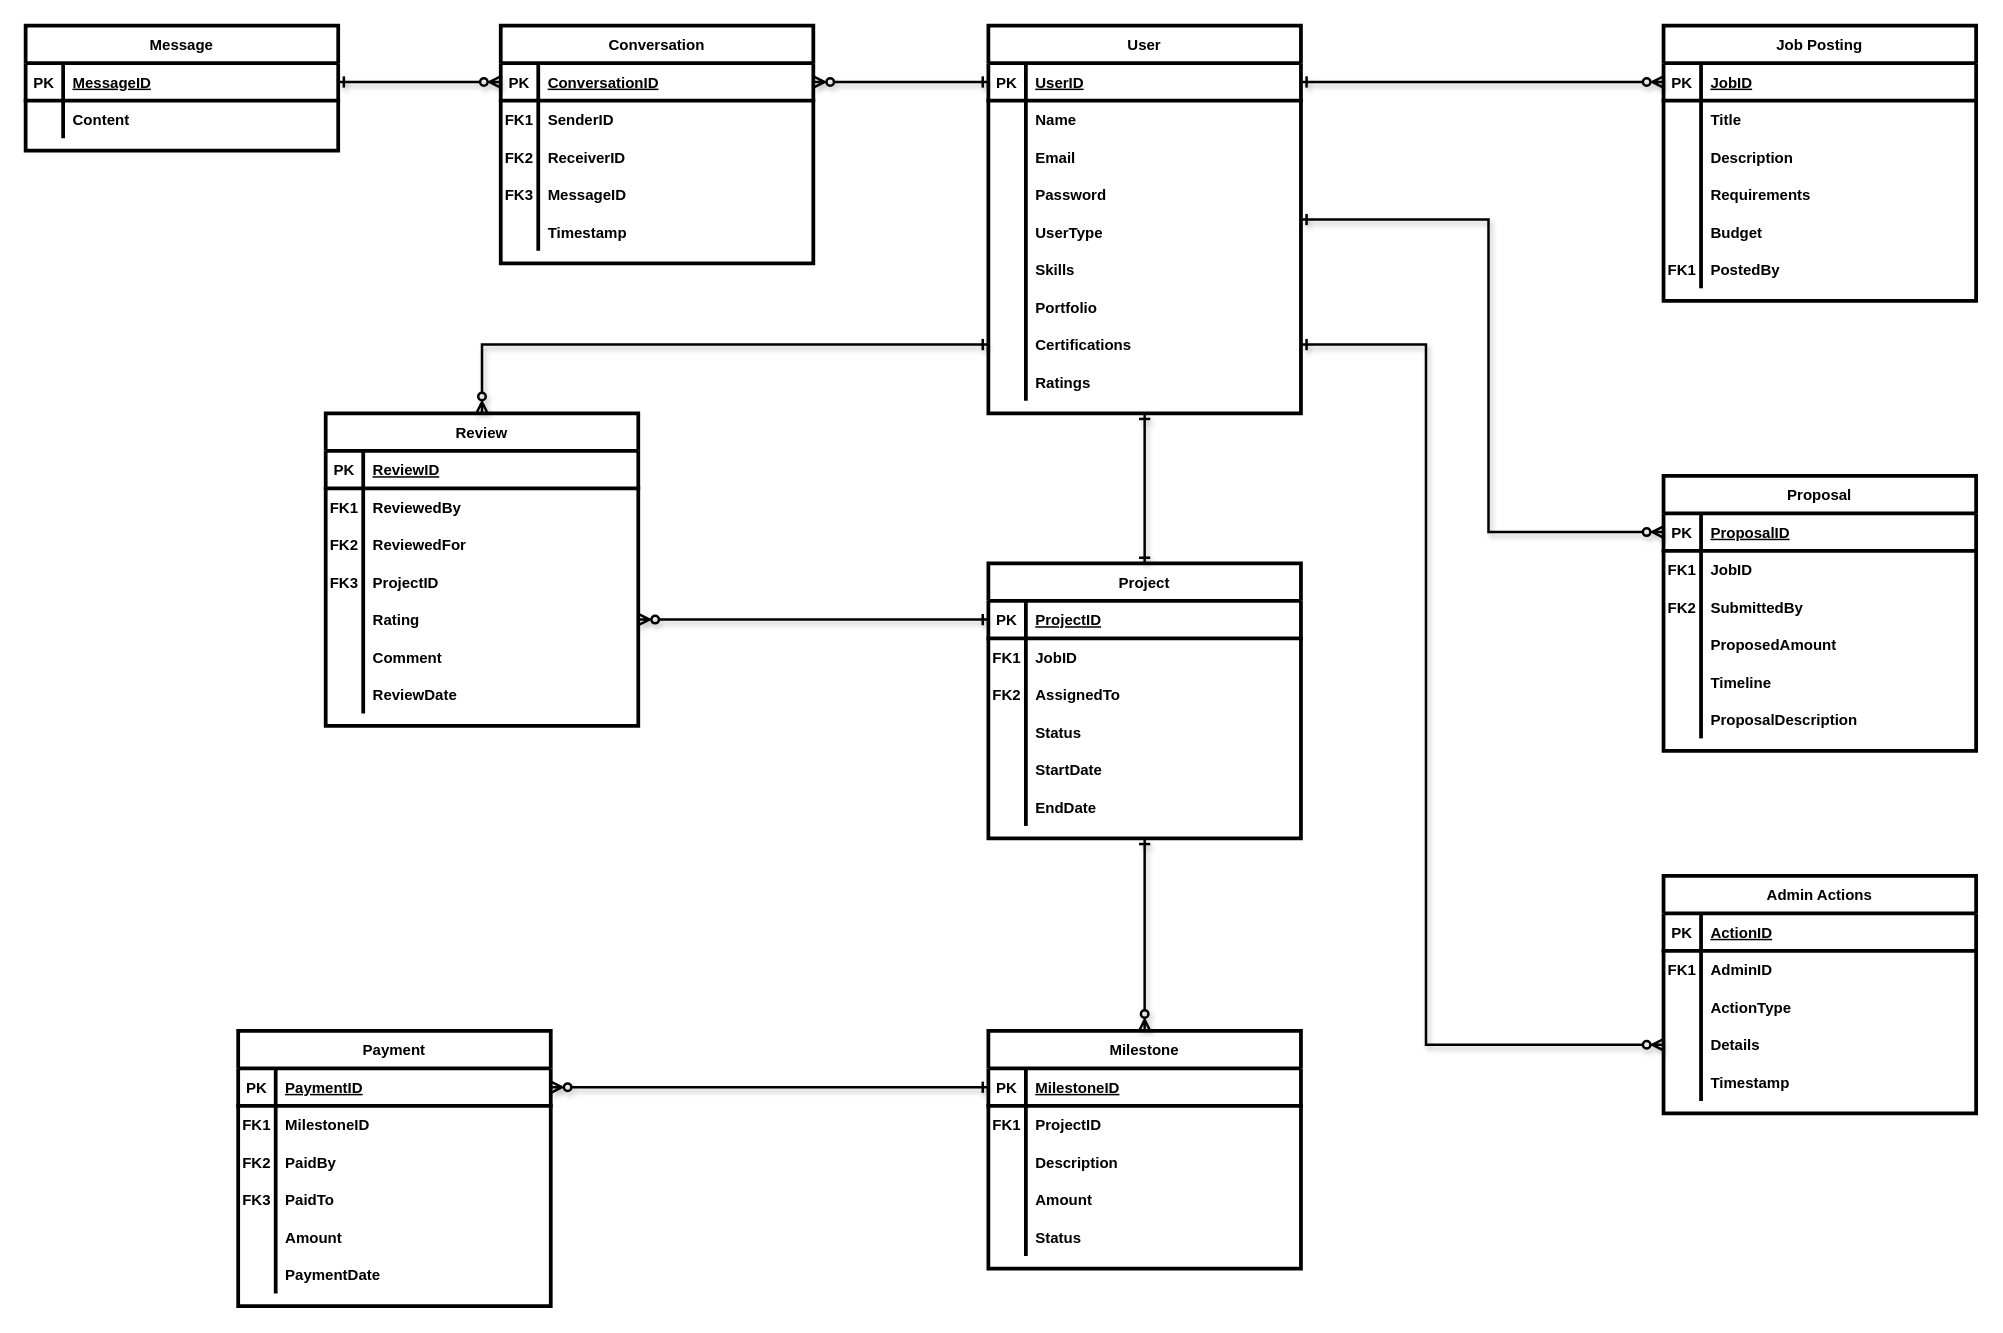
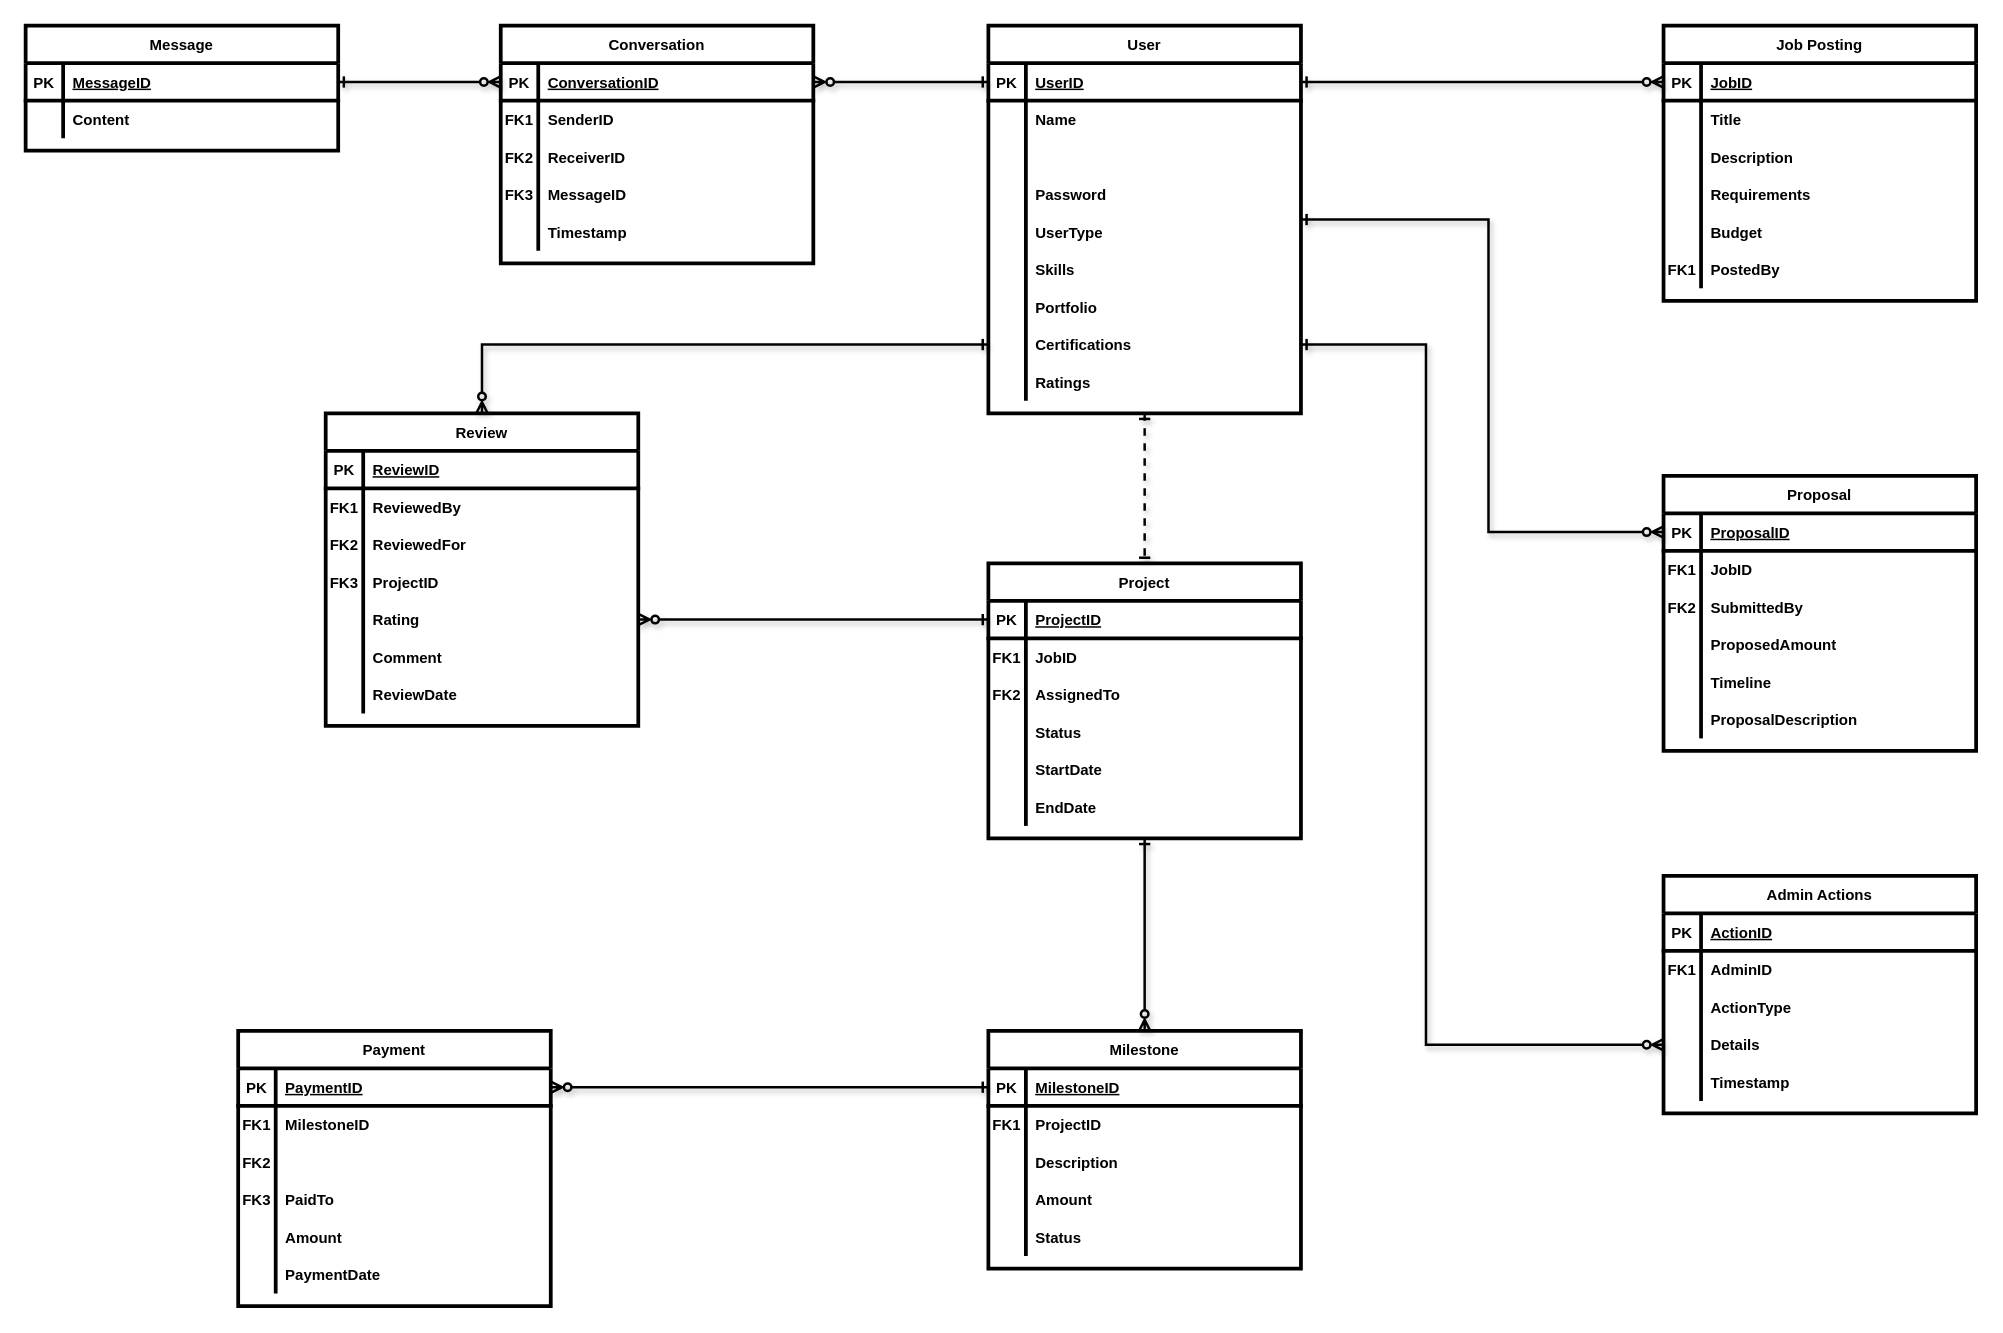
- <mxCell id="49" value="Email" style="shape=partialRectangle;overflow=hidden;connectable=0;fillColor=none;top=0;left=0;bottom=0;right=0;align=left;spacingLeft=6;fontStyle=1;strokeWidth=3;" vertex="1" parent="47"><mxGeometry x="30" width="220" height="30" as="geometry"><mxRectangle width="220" height="30" as="alternateBounds" /></mxGeometry></mxCell>
- <mxCell id="169" value="" style="endArrow=ERone;html=1;rounded=0;fontFamily=Helvetica;fontSize=12;fontColor=default;fontStyle=1;strokeWidth=2;shadow=1;flowAnimation=0;startArrow=ERone;startFill=0;endFill=0;entryX=0.5;entryY=0;entryDx=0;entryDy=0;exitX=0.5;exitY=1;exitDx=0;exitDy=0;" edge="1" parent="1" source="40" target="68"><mxGeometry width="50" height="50" relative="1" as="geometry"><mxPoint x="900" y="350" as="sourcePoint" /><mxPoint x="1190" y="600" as="targetPoint" /></mxGeometry></mxCell>
+ <mxCell id="169" value="" style="endArrow=ERone;html=1;rounded=0;fontFamily=Helvetica;fontSize=12;fontColor=default;fontStyle=1;strokeWidth=2;shadow=1;flowAnimation=0;startArrow=ERone;startFill=0;endFill=0;entryX=0.5;entryY=0;entryDx=0;entryDy=0;exitX=0.5;exitY=1;exitDx=0;exitDy=0;dashed=1;" edge="1" parent="1" source="40" target="68"><mxGeometry width="50" height="50" relative="1" as="geometry"><mxPoint x="900" y="350" as="sourcePoint" /><mxPoint x="1190" y="600" as="targetPoint" /></mxGeometry></mxCell>
- <mxCell id="157" value="PaidBy" style="shape=partialRectangle;overflow=hidden;connectable=0;fillColor=none;top=0;left=0;bottom=0;right=0;align=left;spacingLeft=6;fontStyle=1;strokeWidth=3;" vertex="1" parent="155"><mxGeometry x="30" width="220" height="30" as="geometry"><mxRectangle width="220" height="30" as="alternateBounds" /></mxGeometry></mxCell>
